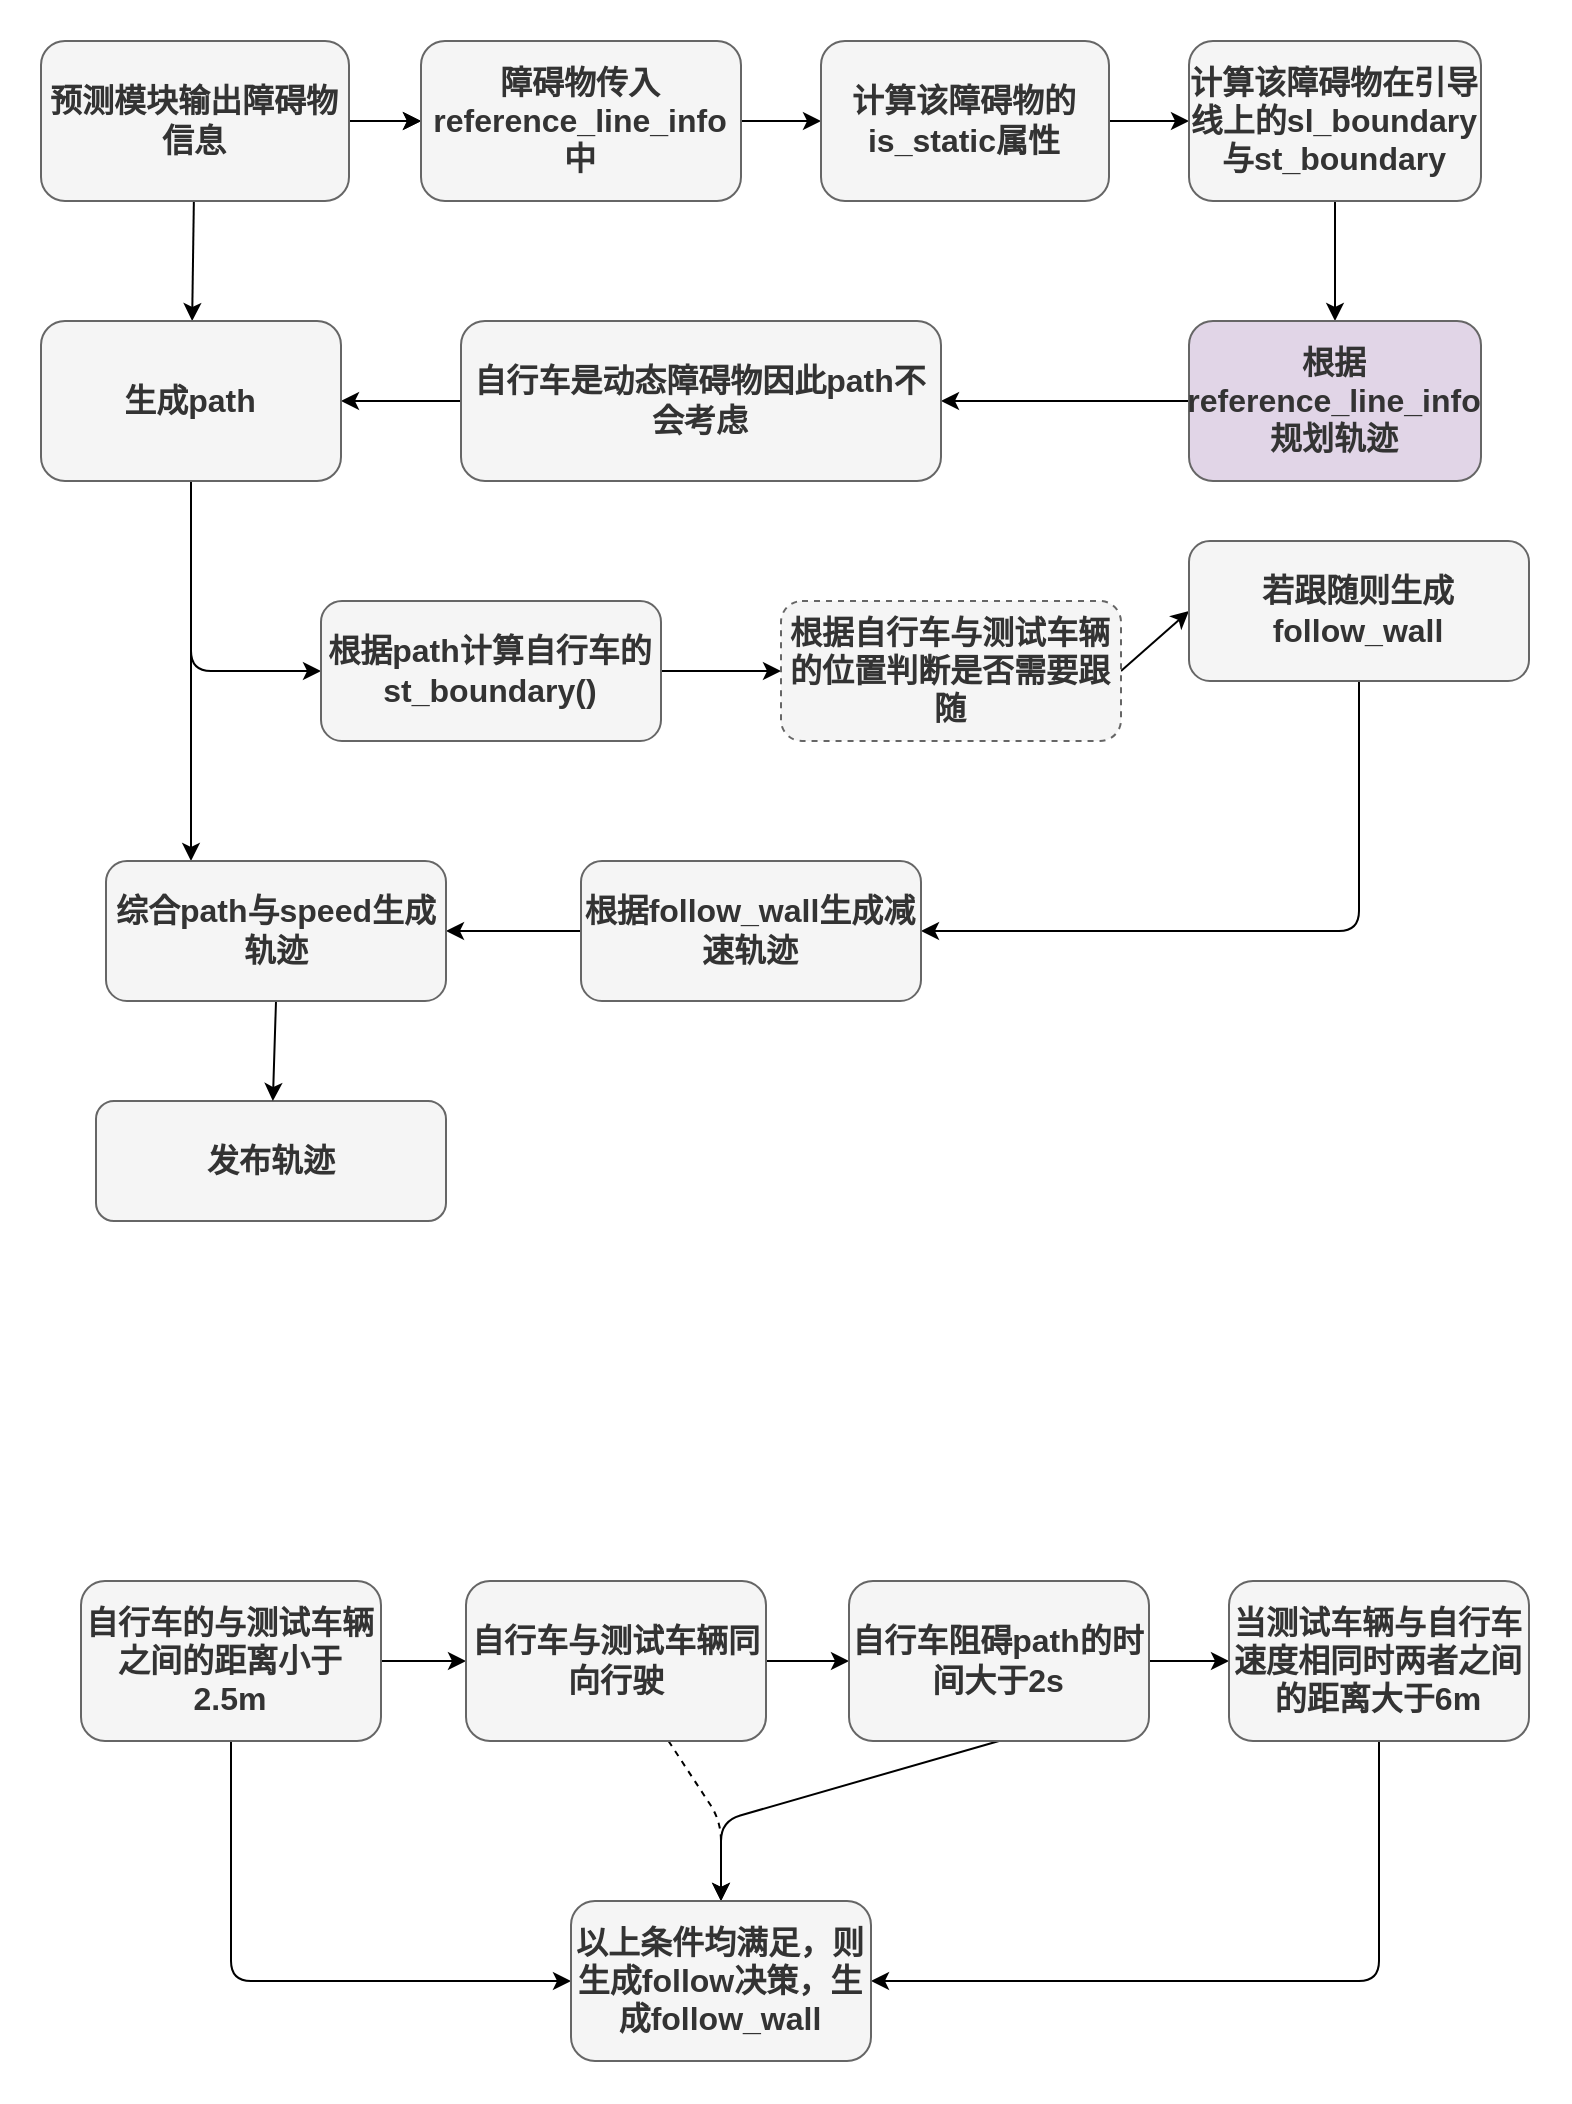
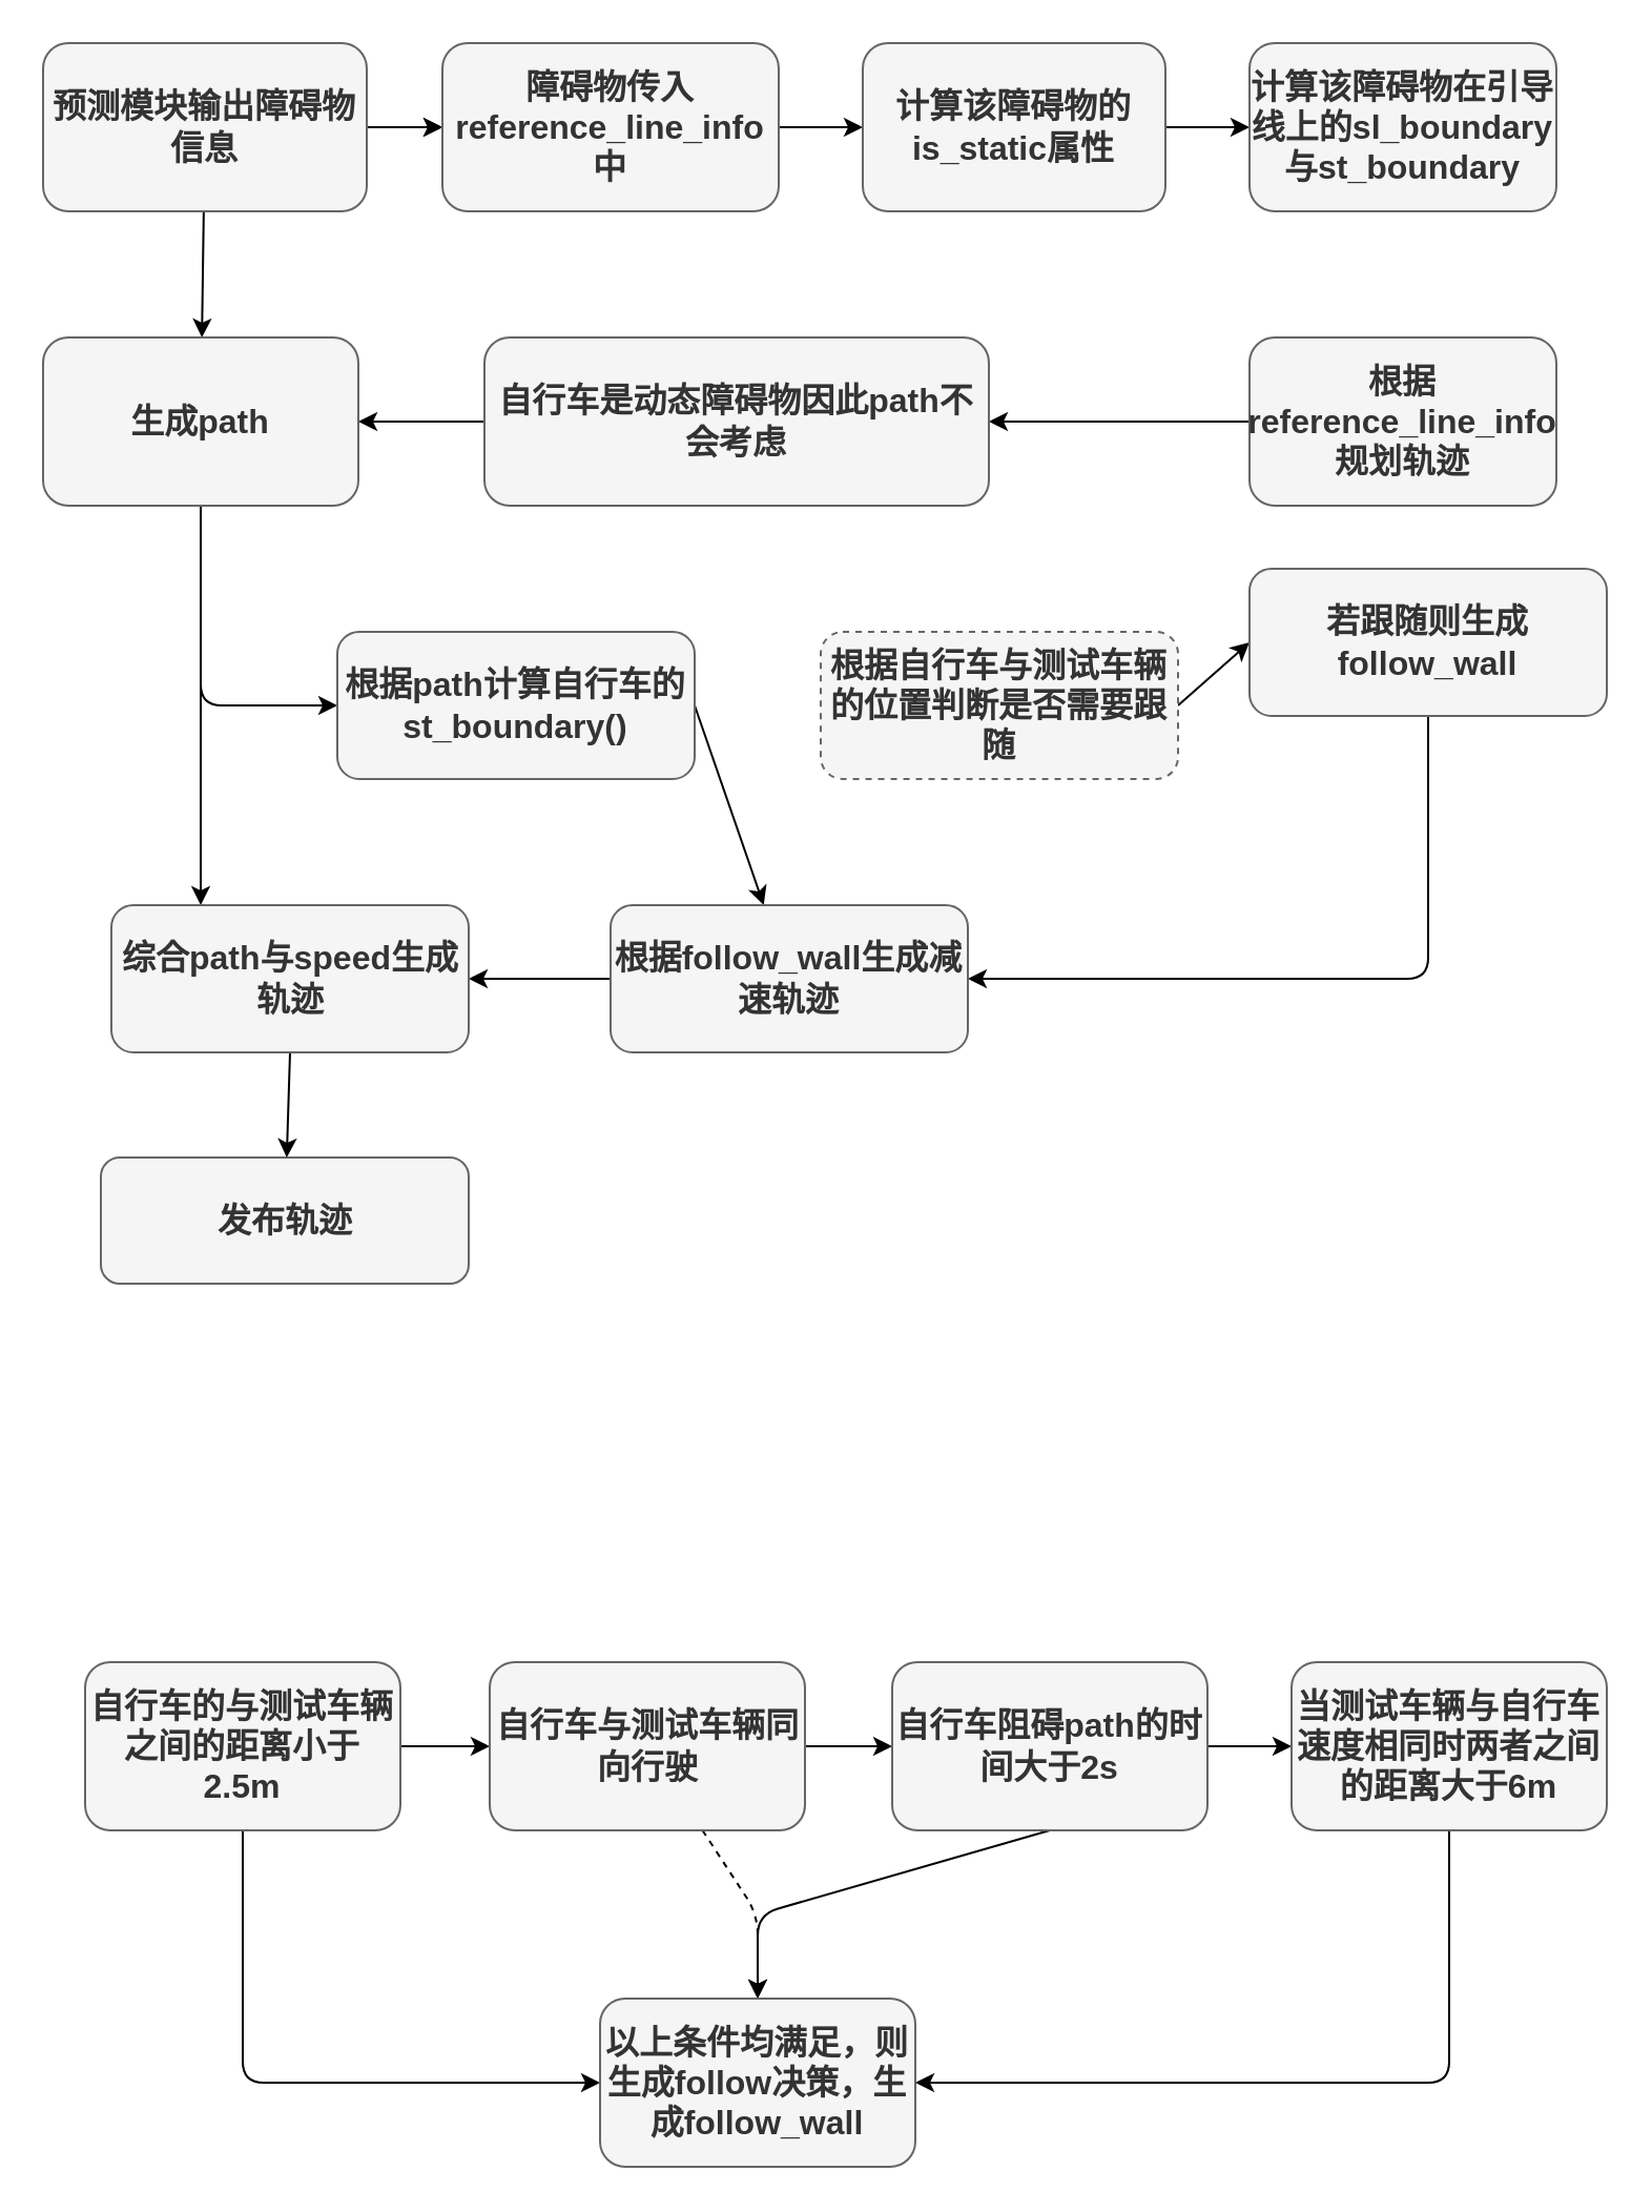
- <mxCell id="10" style="edgeStyle=none;html=1;exitX=0.5;exitY=1;exitDx=0;exitDy=0;entryX=0.5;entryY=0;entryDx=0;entryDy=0;fontSize=16;strokeColor=#000000;fontColor=#000000;arcSize=20;" parent="1" source="11" target="13" edge="1"><mxGeometry relative="1" as="geometry" /></mxCell>
- <mxCell id="13" value="&lt;font style=&quot;font-size: 16px&quot;&gt;&lt;b&gt;根据reference_line_info规划轨迹&lt;/b&gt;&lt;/font&gt;" style="rounded=1;whiteSpace=wrap;html=1;fillColor=#e1d5e7;strokeColor=#666666;fontColor=#333333;" parent="1" vertex="1"><mxGeometry x="594" y="160" width="146" height="80" as="geometry" /></mxCell>
+ <mxCell id="13" value="&lt;font style=&quot;font-size: 16px&quot;&gt;&lt;b&gt;根据reference_line_info规划轨迹&lt;/b&gt;&lt;/font&gt;" style="rounded=1;whiteSpace=wrap;html=1;fillColor=#f5f5f5;strokeColor=#666666;fontColor=#333333;" parent="1" vertex="1"><mxGeometry x="594" y="160" width="146" height="80" as="geometry" /></mxCell>
- <mxCell id="19" style="edgeStyle=none;html=1;exitX=1;exitY=0.5;exitDx=0;exitDy=0;strokeColor=#000000;" parent="1" source="20" target="23" edge="1"><mxGeometry relative="1" as="geometry" /></mxCell>
+ <mxCell id="19" style="edgeStyle=none;html=1;exitX=1;exitY=0.5;exitDx=0;exitDy=0;strokeColor=#000000;" parent="1" source="20" target="27" edge="1"><mxGeometry relative="1" as="geometry" /></mxCell>
